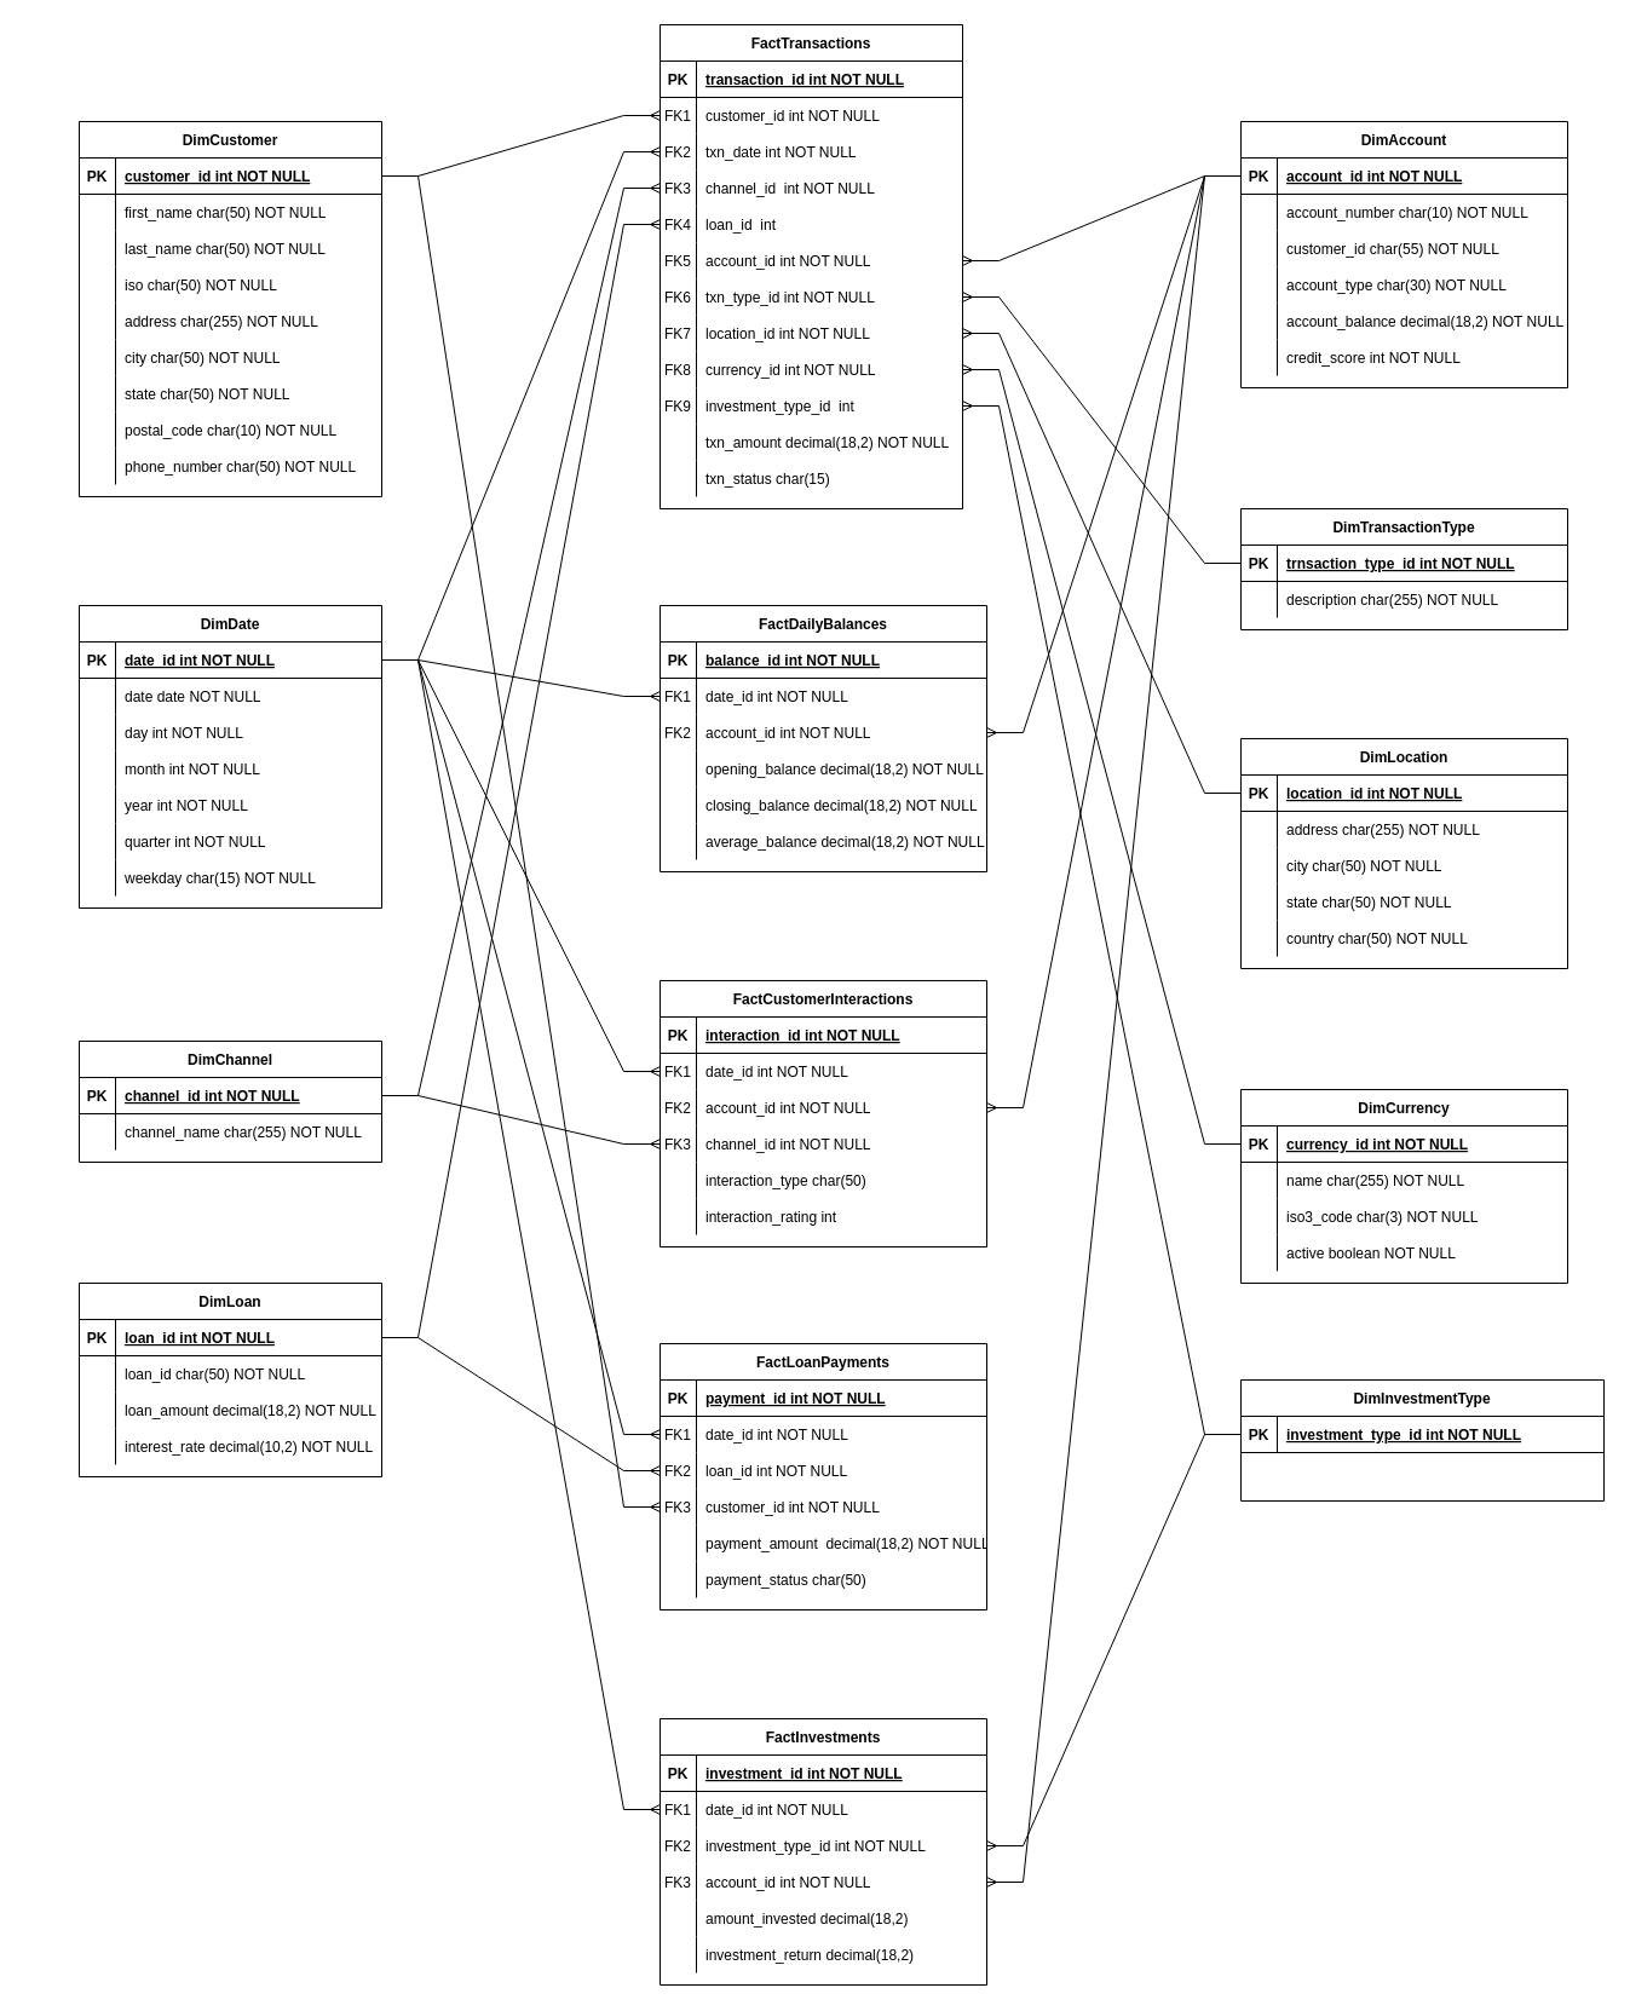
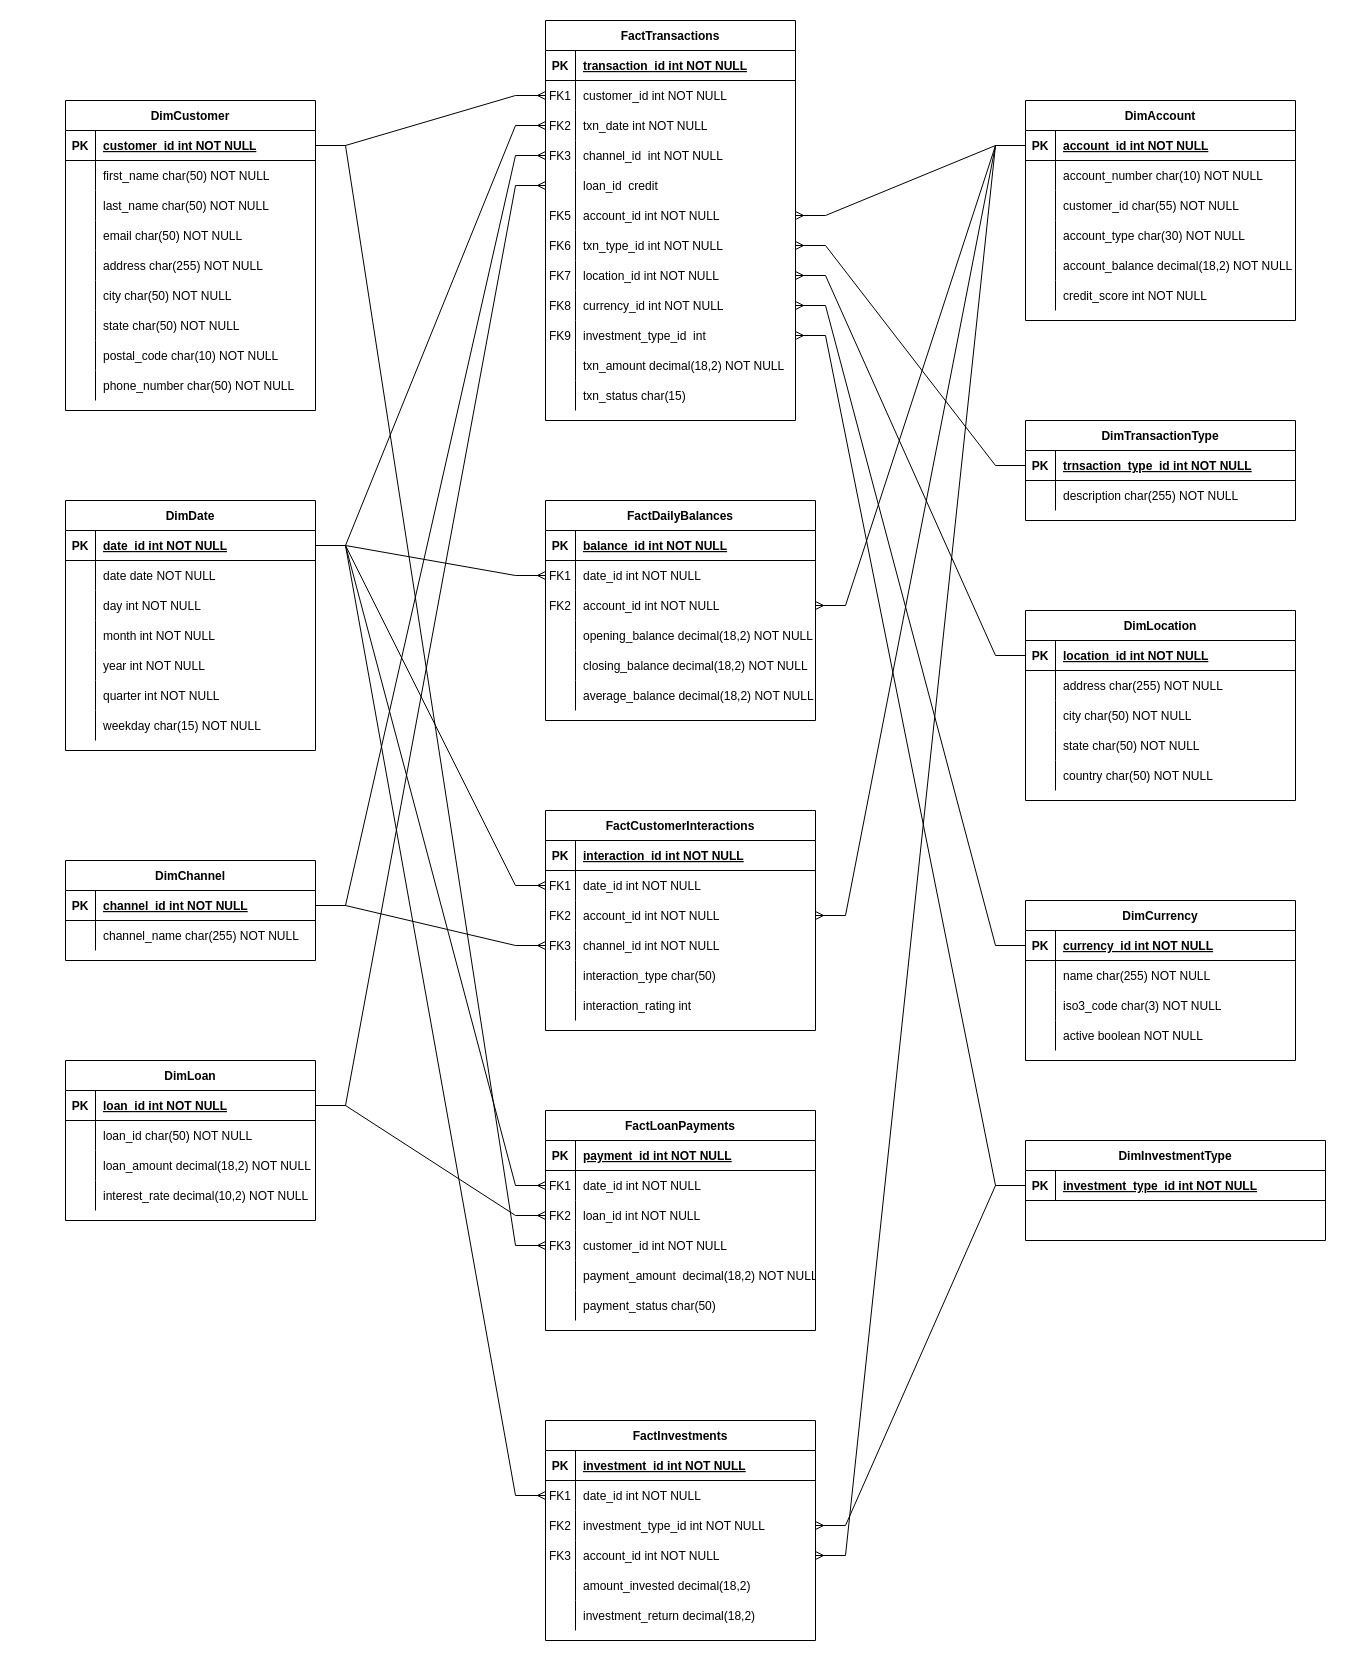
- <mxCell id="16" value="FK4" style="shape=partialRectangle;overflow=hidden;connectable=0;fillColor=none;top=0;left=0;bottom=0;right=0;" parent="15" vertex="1"><mxGeometry width="30" height="30" as="geometry"><mxRectangle width="30" height="30" as="alternateBounds" /></mxGeometry></mxCell>
- <mxCell id="17" value="loan_id  int" style="shape=partialRectangle;overflow=hidden;connectable=0;fillColor=none;top=0;left=0;bottom=0;right=0;align=left;spacingLeft=6;" parent="15" vertex="1"><mxGeometry x="30" width="220" height="30" as="geometry"><mxRectangle width="220" height="30" as="alternateBounds" /></mxGeometry></mxCell>
+ <mxCell id="17" value="loan_id  credit" style="shape=partialRectangle;overflow=hidden;connectable=0;fillColor=none;top=0;left=0;bottom=0;right=0;align=left;spacingLeft=6;" parent="15" vertex="1"><mxGeometry x="30" width="220" height="30" as="geometry"><mxRectangle width="220" height="30" as="alternateBounds" /></mxGeometry></mxCell>
- <mxCell id="51" value="iso char(50) NOT NULL" style="shape=partialRectangle;overflow=hidden;connectable=0;fillColor=none;top=0;left=0;bottom=0;right=0;align=left;spacingLeft=6;" parent="49" vertex="1"><mxGeometry x="30" width="220" height="30" as="geometry"><mxRectangle width="220" height="30" as="alternateBounds" /></mxGeometry></mxCell>
+ <mxCell id="51" value="email char(50) NOT NULL" style="shape=partialRectangle;overflow=hidden;connectable=0;fillColor=none;top=0;left=0;bottom=0;right=0;align=left;spacingLeft=6;" parent="49" vertex="1"><mxGeometry x="30" width="220" height="30" as="geometry"><mxRectangle width="220" height="30" as="alternateBounds" /></mxGeometry></mxCell>
